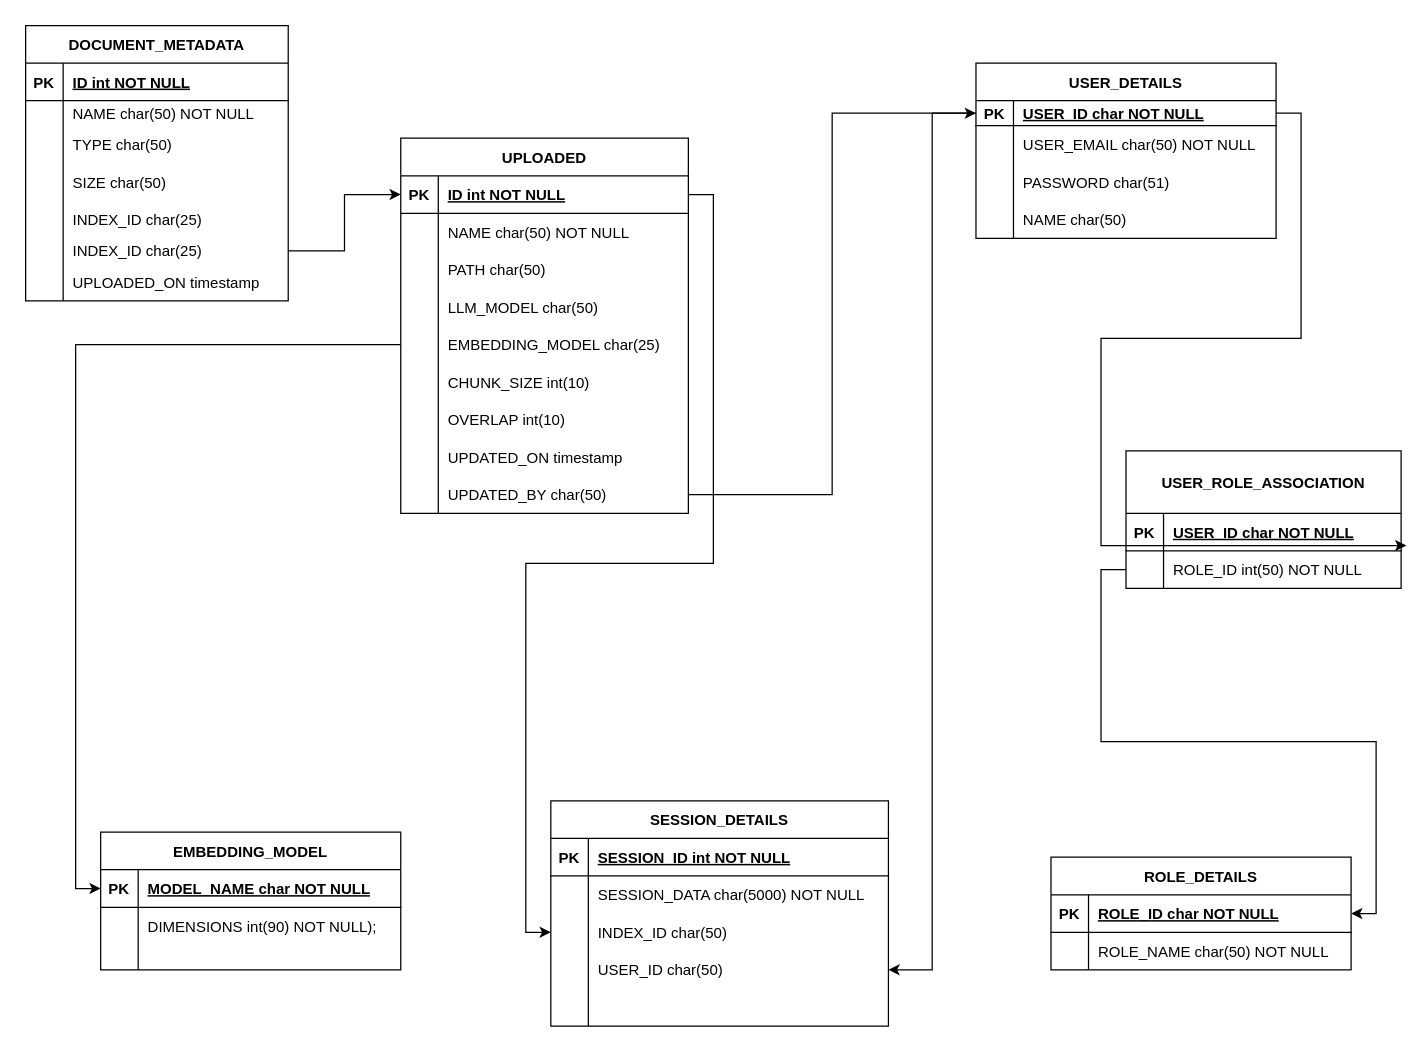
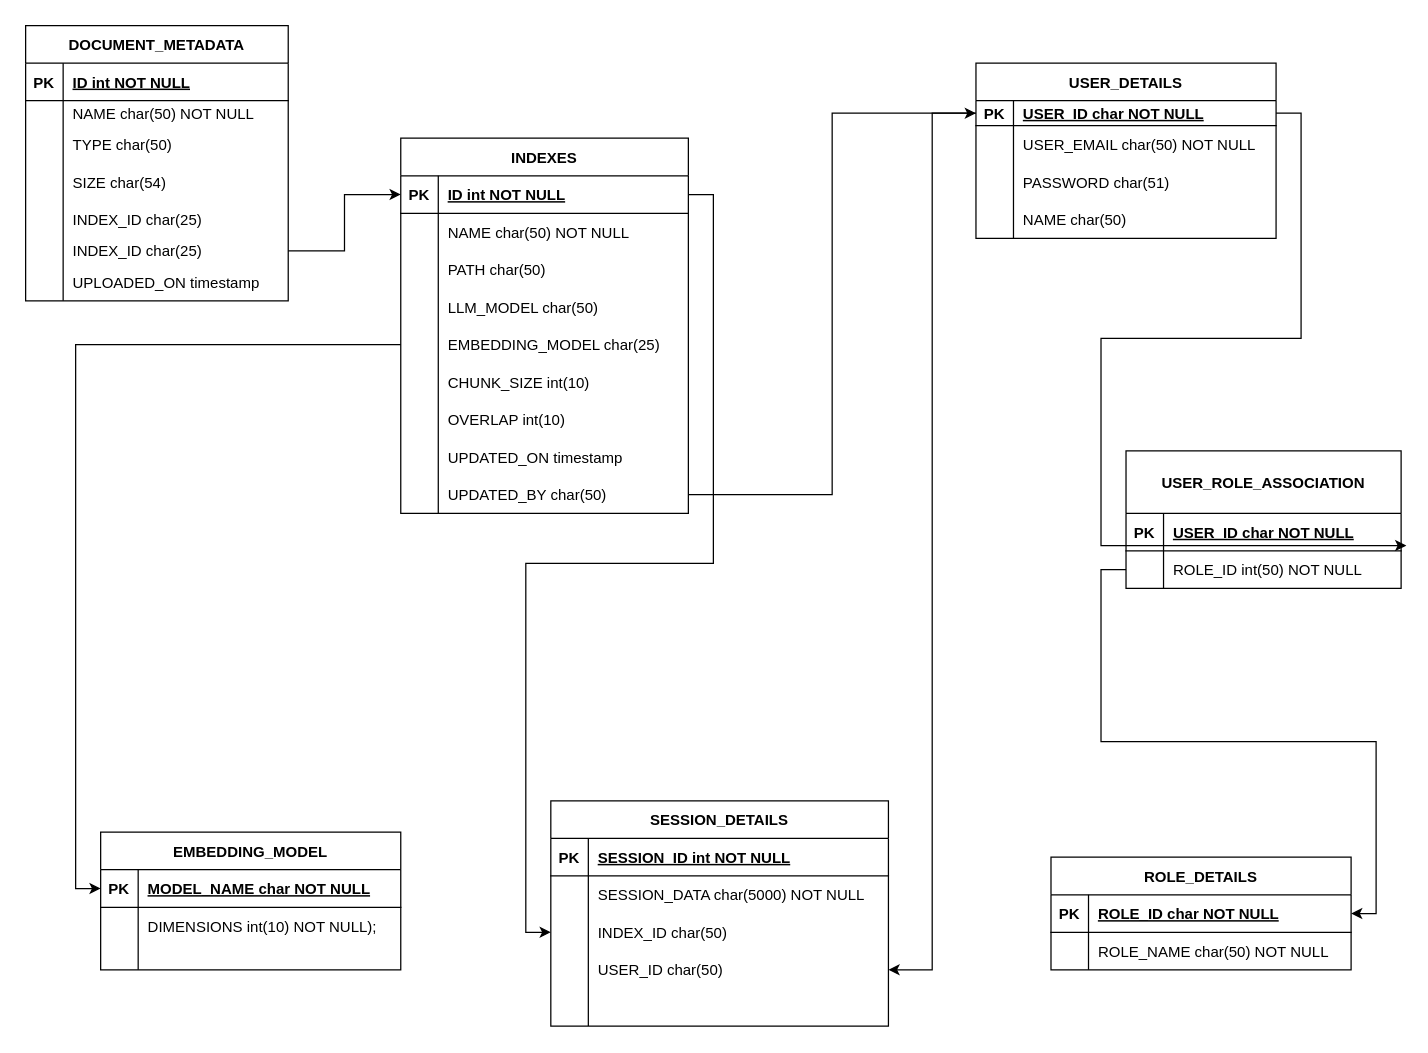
- <mxCell id="24" value="UPLOADED" style="shape=table;startSize=30;container=1;collapsible=1;childLayout=tableLayout;fixedRows=1;rowLines=0;fontStyle=1;align=center;resizeLast=1;" vertex="1" parent="1"><mxGeometry x="320" y="110" width="230" height="300" as="geometry" /></mxCell>
+ <mxCell id="24" value="INDEXES" style="shape=table;startSize=30;container=1;collapsible=1;childLayout=tableLayout;fixedRows=1;rowLines=0;fontStyle=1;align=center;resizeLast=1;" vertex="1" parent="1"><mxGeometry x="320" y="110" width="230" height="300" as="geometry" /></mxCell>
- <mxCell id="14" value="SIZE char(50)" style="shape=partialRectangle;overflow=hidden;connectable=0;fillColor=none;align=left;strokeColor=inherit;top=0;left=0;bottom=0;right=0;spacingLeft=6;" vertex="1" parent="12"><mxGeometry x="30" width="180" height="30" as="geometry"><mxRectangle width="180" height="30" as="alternateBounds" /></mxGeometry></mxCell>
+ <mxCell id="14" value="SIZE char(54)" style="shape=partialRectangle;overflow=hidden;connectable=0;fillColor=none;align=left;strokeColor=inherit;top=0;left=0;bottom=0;right=0;spacingLeft=6;" vertex="1" parent="12"><mxGeometry x="30" width="180" height="30" as="geometry"><mxRectangle width="180" height="30" as="alternateBounds" /></mxGeometry></mxCell>
- <mxCell id="59" value="DIMENSIONS int(90) NOT NULL);" style="shape=partialRectangle;overflow=hidden;connectable=0;fillColor=none;align=left;strokeColor=inherit;top=0;left=0;bottom=0;right=0;spacingLeft=6;" vertex="1" parent="57"><mxGeometry x="30" width="210" height="30" as="geometry"><mxRectangle width="210" height="30" as="alternateBounds" /></mxGeometry></mxCell>
+ <mxCell id="59" value="DIMENSIONS int(10) NOT NULL);" style="shape=partialRectangle;overflow=hidden;connectable=0;fillColor=none;align=left;strokeColor=inherit;top=0;left=0;bottom=0;right=0;spacingLeft=6;" vertex="1" parent="57"><mxGeometry x="30" width="210" height="30" as="geometry"><mxRectangle width="210" height="30" as="alternateBounds" /></mxGeometry></mxCell>
